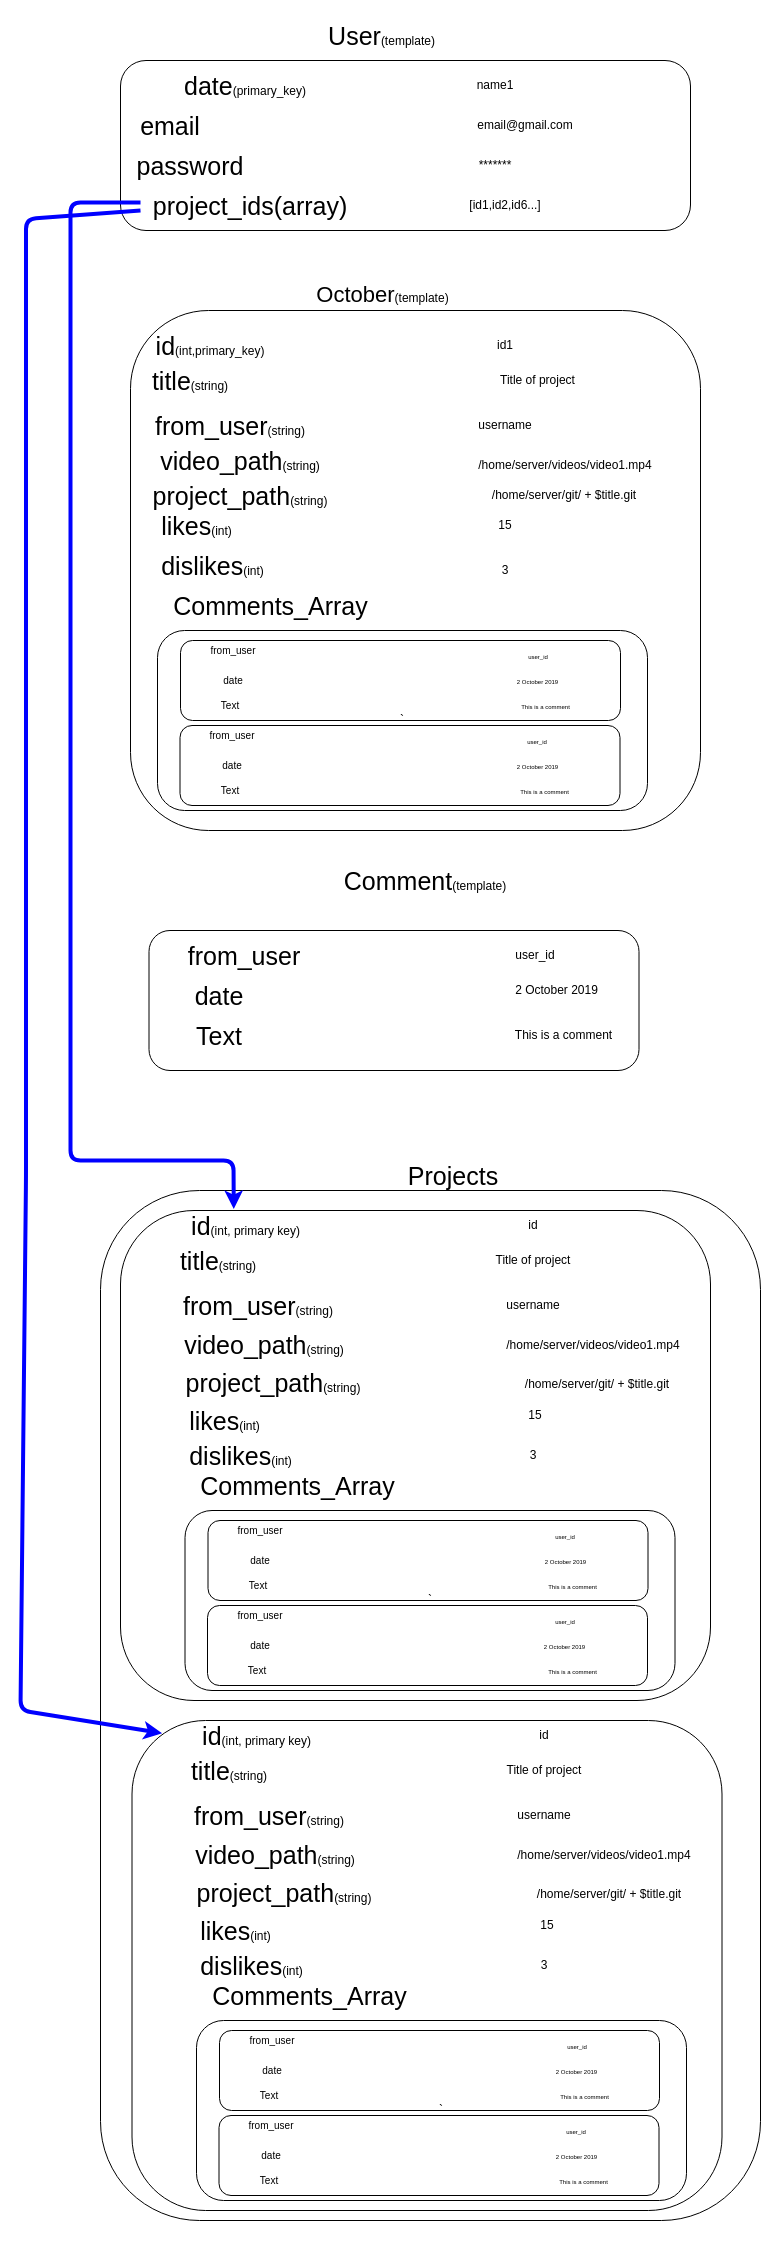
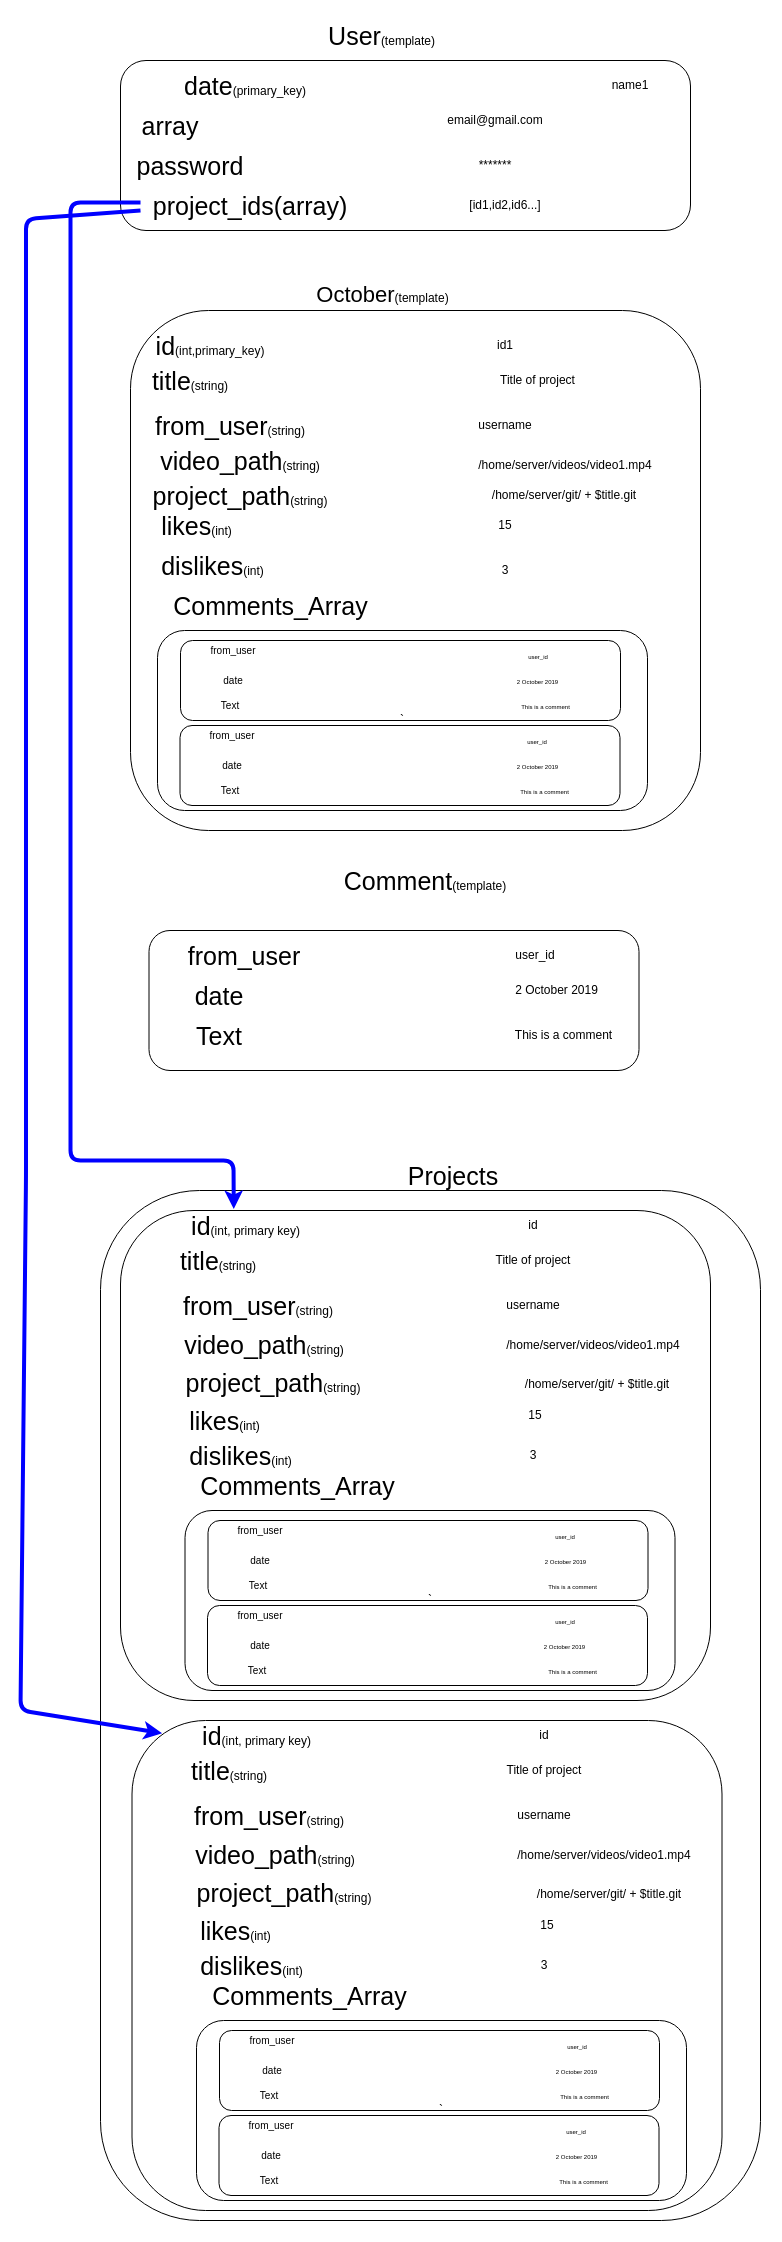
- <mxCell id="7" value="name1" style="text;html=1;strokeColor=none;fillColor=none;align=center;verticalAlign=middle;whiteSpace=wrap;rounded=0;" vertex="1" parent="1"><mxGeometry x="455" y="70" width="80" height="30" as="geometry" /></mxCell>
+ <mxCell id="7" value="name1" style="text;html=1;strokeColor=none;fillColor=none;align=center;verticalAlign=middle;whiteSpace=wrap;rounded=0;" vertex="1" parent="1"><mxGeometry x="590" y="70" width="80" height="30" as="geometry" /></mxCell>
- <mxCell id="5" value="&lt;font style=&quot;font-size: 25px&quot;&gt;email&lt;/font&gt;" style="text;html=1;strokeColor=none;fillColor=none;align=center;verticalAlign=middle;whiteSpace=wrap;rounded=0;" vertex="1" parent="1"><mxGeometry x="130" y="110" width="80" height="30" as="geometry" /></mxCell>
+ <mxCell id="5" value="&lt;font style=&quot;font-size: 25px&quot;&gt;array&lt;/font&gt;" style="text;html=1;strokeColor=none;fillColor=none;align=center;verticalAlign=middle;whiteSpace=wrap;rounded=0;" vertex="1" parent="1"><mxGeometry x="130" y="110" width="80" height="30" as="geometry" /></mxCell>
- <mxCell id="8" value="email@gmail.com" style="text;html=1;strokeColor=none;fillColor=none;align=center;verticalAlign=middle;whiteSpace=wrap;rounded=0;" vertex="1" parent="1"><mxGeometry x="485" y="110" width="80" height="30" as="geometry" /></mxCell>
+ <mxCell id="8" value="email@gmail.com" style="text;html=1;strokeColor=none;fillColor=none;align=center;verticalAlign=middle;whiteSpace=wrap;rounded=0;" vertex="1" parent="1"><mxGeometry x="455" y="105" width="80" height="30" as="geometry" /></mxCell>
